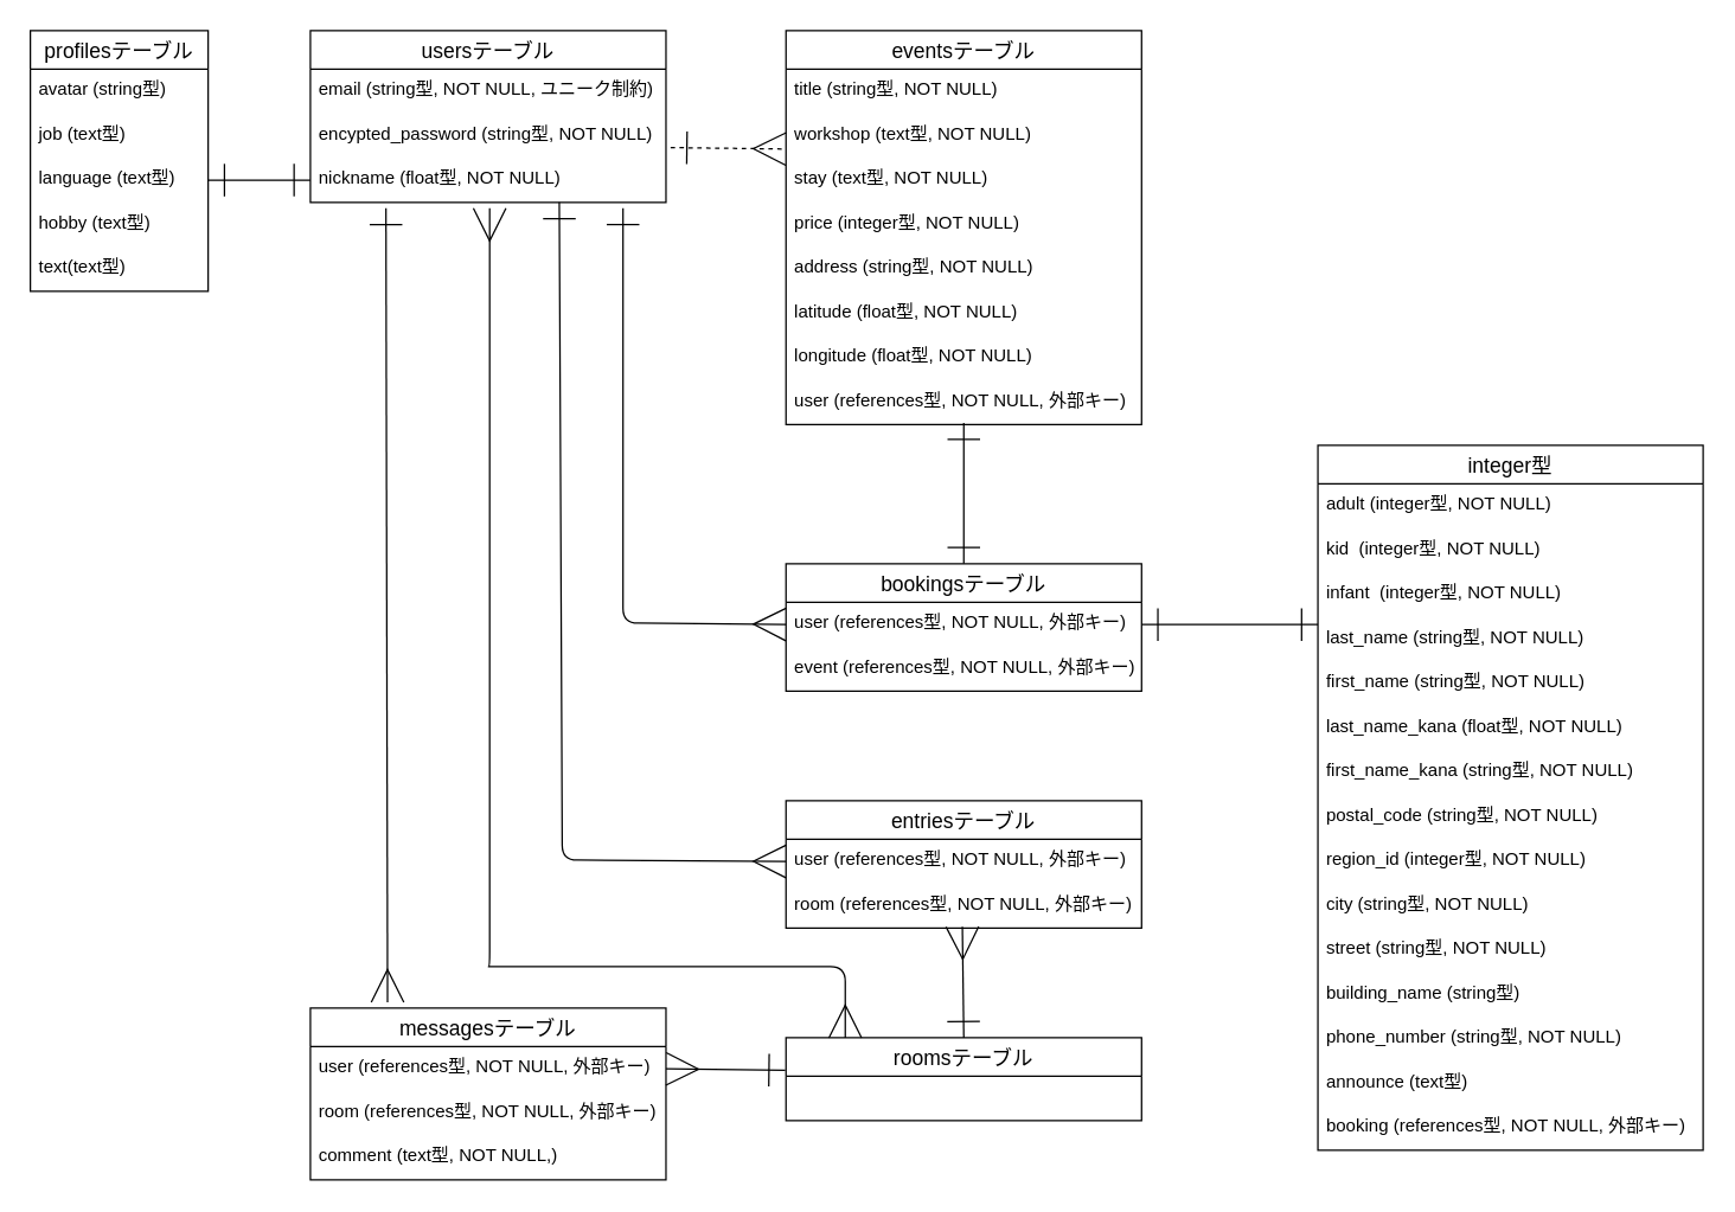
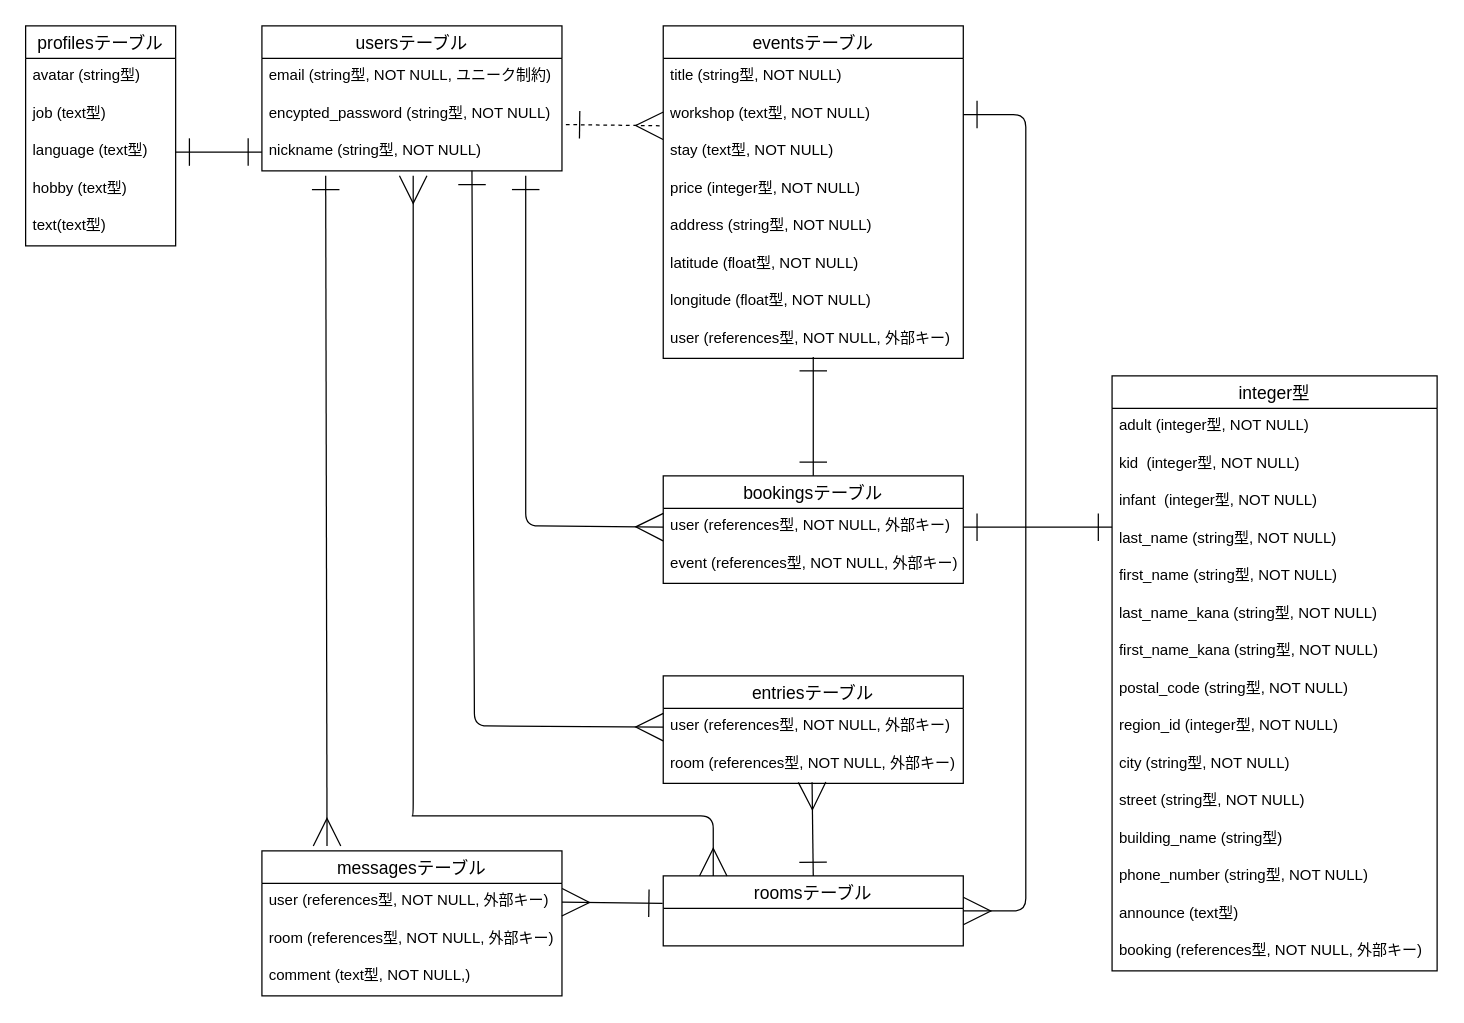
- <mxCell id="5" value="nickname (float型, NOT NULL)" style="text;strokeColor=none;fillColor=none;spacingLeft=4;spacingRight=4;overflow=hidden;rotatable=0;points=[[0,0.5],[1,0.5]];portConstraint=eastwest;fontSize=12;" parent="2" vertex="1"><mxGeometry y="86" width="240" height="30" as="geometry" /></mxCell>
+ <mxCell id="5" value="nickname (string型, NOT NULL)" style="text;strokeColor=none;fillColor=none;spacingLeft=4;spacingRight=4;overflow=hidden;rotatable=0;points=[[0,0.5],[1,0.5]];portConstraint=eastwest;fontSize=12;" parent="2" vertex="1"><mxGeometry y="86" width="240" height="30" as="geometry" /></mxCell>
+ <mxCell id="58" style="edgeStyle=orthogonalEdgeStyle;html=1;exitX=1;exitY=0.5;exitDx=0;exitDy=0;entryX=1;entryY=0.5;entryDx=0;entryDy=0;startArrow=ERone;startFill=0;endArrow=ERmany;endFill=0;startSize=20;endSize=20;" edge="1" parent="1" source="8" target="24"><mxGeometry relative="1" as="geometry"><Array as="points"><mxPoint x="820" y="91" /><mxPoint x="820" y="728" /></Array></mxGeometry></mxCell>
- <mxCell id="40" value="last_name_kana (float型, NOT NULL)" style="text;strokeColor=none;fillColor=none;spacingLeft=4;spacingRight=4;overflow=hidden;rotatable=0;points=[[0,0.5],[1,0.5]];portConstraint=eastwest;fontSize=12;" parent="34" vertex="1"><mxGeometry y="176" width="260" height="30" as="geometry" /></mxCell>
+ <mxCell id="40" value="last_name_kana (string型, NOT NULL)" style="text;strokeColor=none;fillColor=none;spacingLeft=4;spacingRight=4;overflow=hidden;rotatable=0;points=[[0,0.5],[1,0.5]];portConstraint=eastwest;fontSize=12;" parent="34" vertex="1"><mxGeometry y="176" width="260" height="30" as="geometry" /></mxCell>
